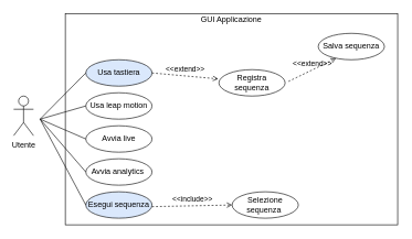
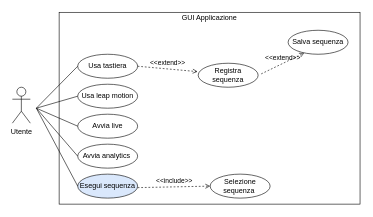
- <mxCell id="9" value="Usa tastiera" style="ellipse;whiteSpace=wrap;html=1;align=center;fillColor=#dae8fc;" vertex="1" parent="1"><mxGeometry x="129" y="90" width="100" height="40" as="geometry" /></mxCell>
+ <mxCell id="9" value="Usa tastiera" style="ellipse;whiteSpace=wrap;html=1;align=center;" vertex="1" parent="1"><mxGeometry x="129" y="90" width="100" height="40" as="geometry" /></mxCell>
